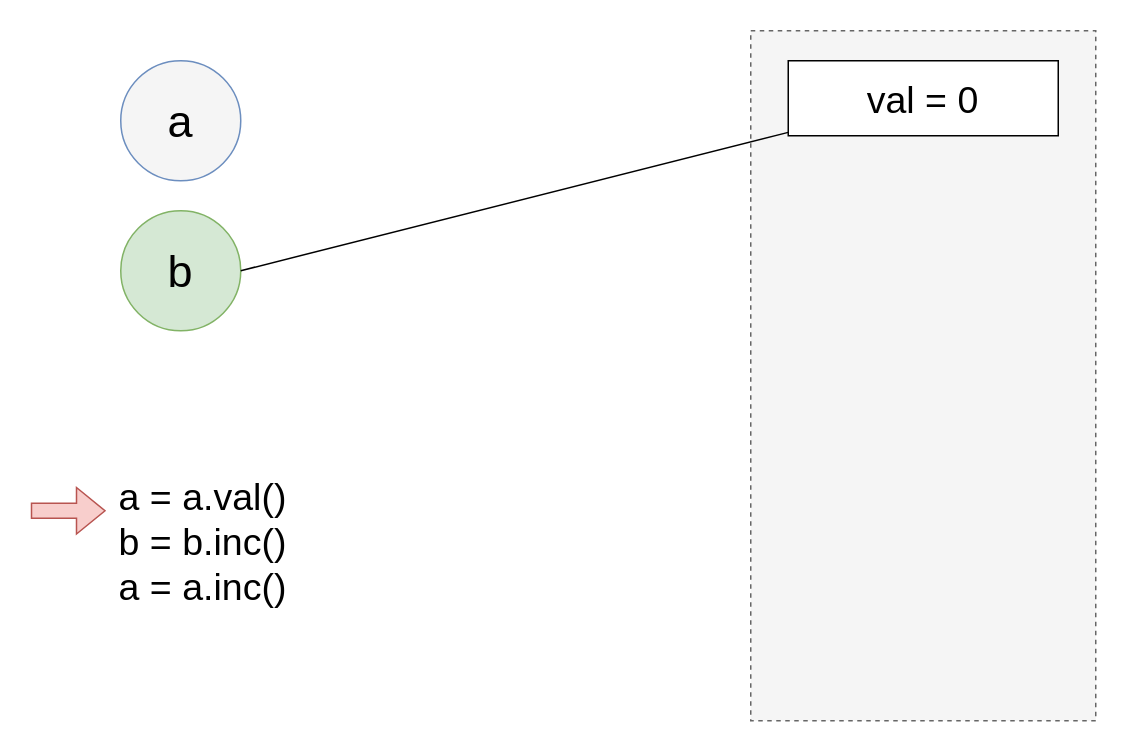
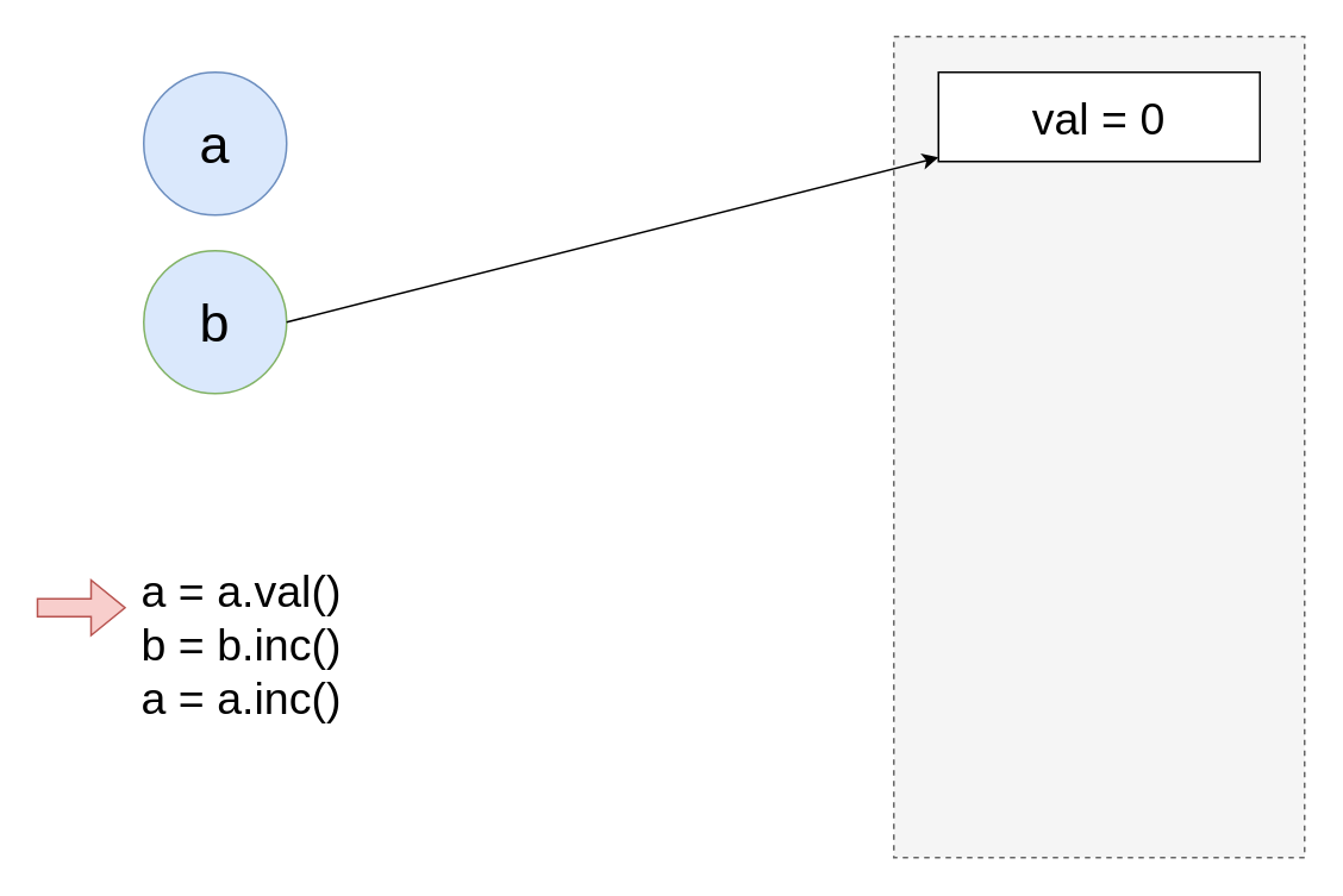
- <mxCell id="3" value="&lt;font style=&quot;font-size: 30px;&quot;&gt;a&lt;/font&gt;" style="ellipse;whiteSpace=wrap;html=1;aspect=fixed;fillColor=#f5f5f5;strokeColor=#6c8ebf;" vertex="1" parent="1"><mxGeometry x="80" y="40" width="80" height="80" as="geometry" /></mxCell>
+ <mxCell id="3" value="&lt;font style=&quot;font-size: 30px;&quot;&gt;a&lt;/font&gt;" style="ellipse;whiteSpace=wrap;html=1;aspect=fixed;fillColor=#dae8fc;strokeColor=#6c8ebf;" vertex="1" parent="1"><mxGeometry x="80" y="40" width="80" height="80" as="geometry" /></mxCell>
- <mxCell id="6" value="" style="endArrow=none;html=1;rounded=0;exitX=1;exitY=0.5;exitDx=0;exitDy=0;" edge="1" parent="1" source="4" target="5"><mxGeometry width="50" height="50" relative="1" as="geometry"><mxPoint x="160" y="320" as="sourcePoint" /><mxPoint x="210" y="270" as="targetPoint" /></mxGeometry></mxCell>
+ <mxCell id="6" value="" style="endArrow=classic;html=1;rounded=0;exitX=1;exitY=0.5;exitDx=0;exitDy=0;" edge="1" parent="1" source="4" target="5"><mxGeometry width="50" height="50" relative="1" as="geometry"><mxPoint x="160" y="320" as="sourcePoint" /><mxPoint x="210" y="270" as="targetPoint" /></mxGeometry></mxCell>
- <mxCell id="4" value="&lt;font style=&quot;font-size: 30px;&quot;&gt;b&lt;/font&gt;" style="ellipse;whiteSpace=wrap;html=1;aspect=fixed;fillColor=#d5e8d4;strokeColor=#82b366;" vertex="1" parent="1"><mxGeometry x="80" y="140" width="80" height="80" as="geometry" /></mxCell>
+ <mxCell id="4" value="&lt;font style=&quot;font-size: 30px;&quot;&gt;b&lt;/font&gt;" style="ellipse;whiteSpace=wrap;html=1;aspect=fixed;fillColor=#dae8fc;strokeColor=#82b366;" vertex="1" parent="1"><mxGeometry x="80" y="140" width="80" height="80" as="geometry" /></mxCell>
